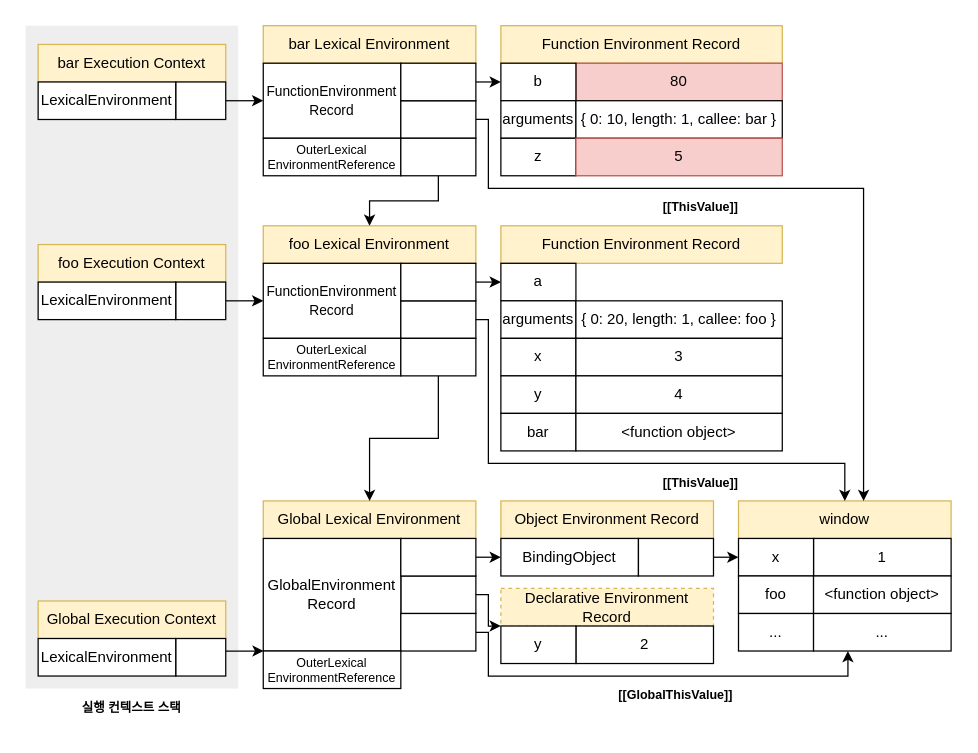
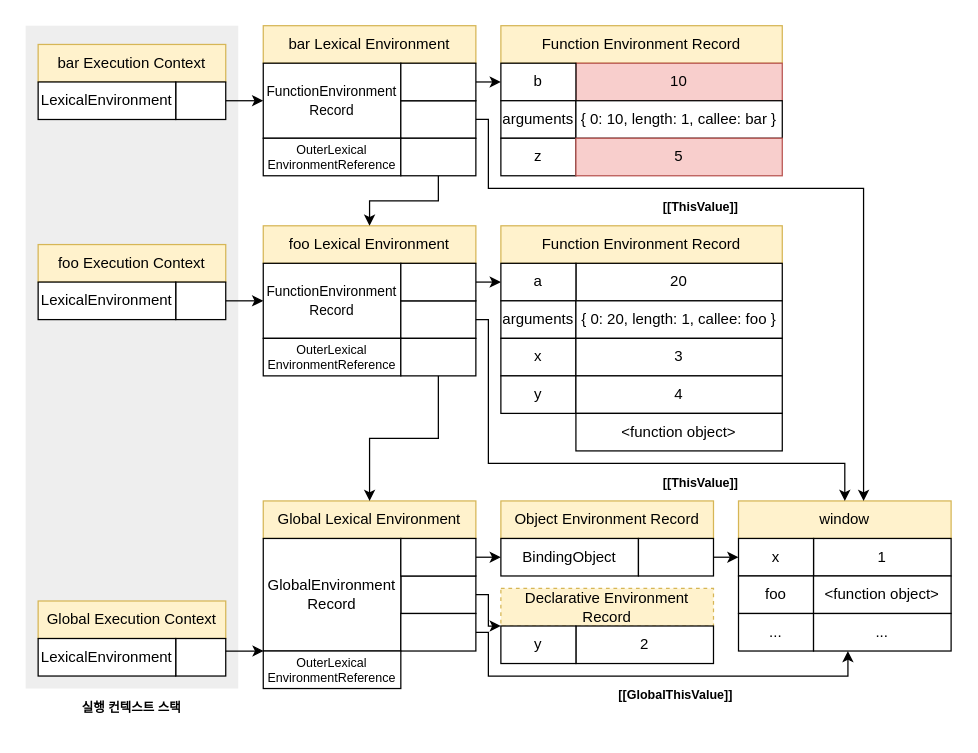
- <mxCell id="58" value="80" style="rounded=0;whiteSpace=wrap;html=1;fillColor=#f8cecc;strokeColor=#b85450;" parent="1" vertex="1"><mxGeometry x="460" y="50" width="165" height="30" as="geometry" /></mxCell>
+ <mxCell id="58" value="10" style="rounded=0;whiteSpace=wrap;html=1;fillColor=#f8cecc;strokeColor=#b85450;" parent="1" vertex="1"><mxGeometry x="460" y="50" width="165" height="30" as="geometry" /></mxCell>
+ <mxCell id="46" value="20" style="rounded=0;whiteSpace=wrap;html=1;" parent="1" vertex="1"><mxGeometry x="460" y="210" width="165" height="30" as="geometry" /></mxCell>
- <mxCell id="53" value="bar" style="rounded=0;whiteSpace=wrap;html=1;" parent="1" vertex="1"><mxGeometry x="400" y="330" width="60" height="30" as="geometry" /></mxCell>
